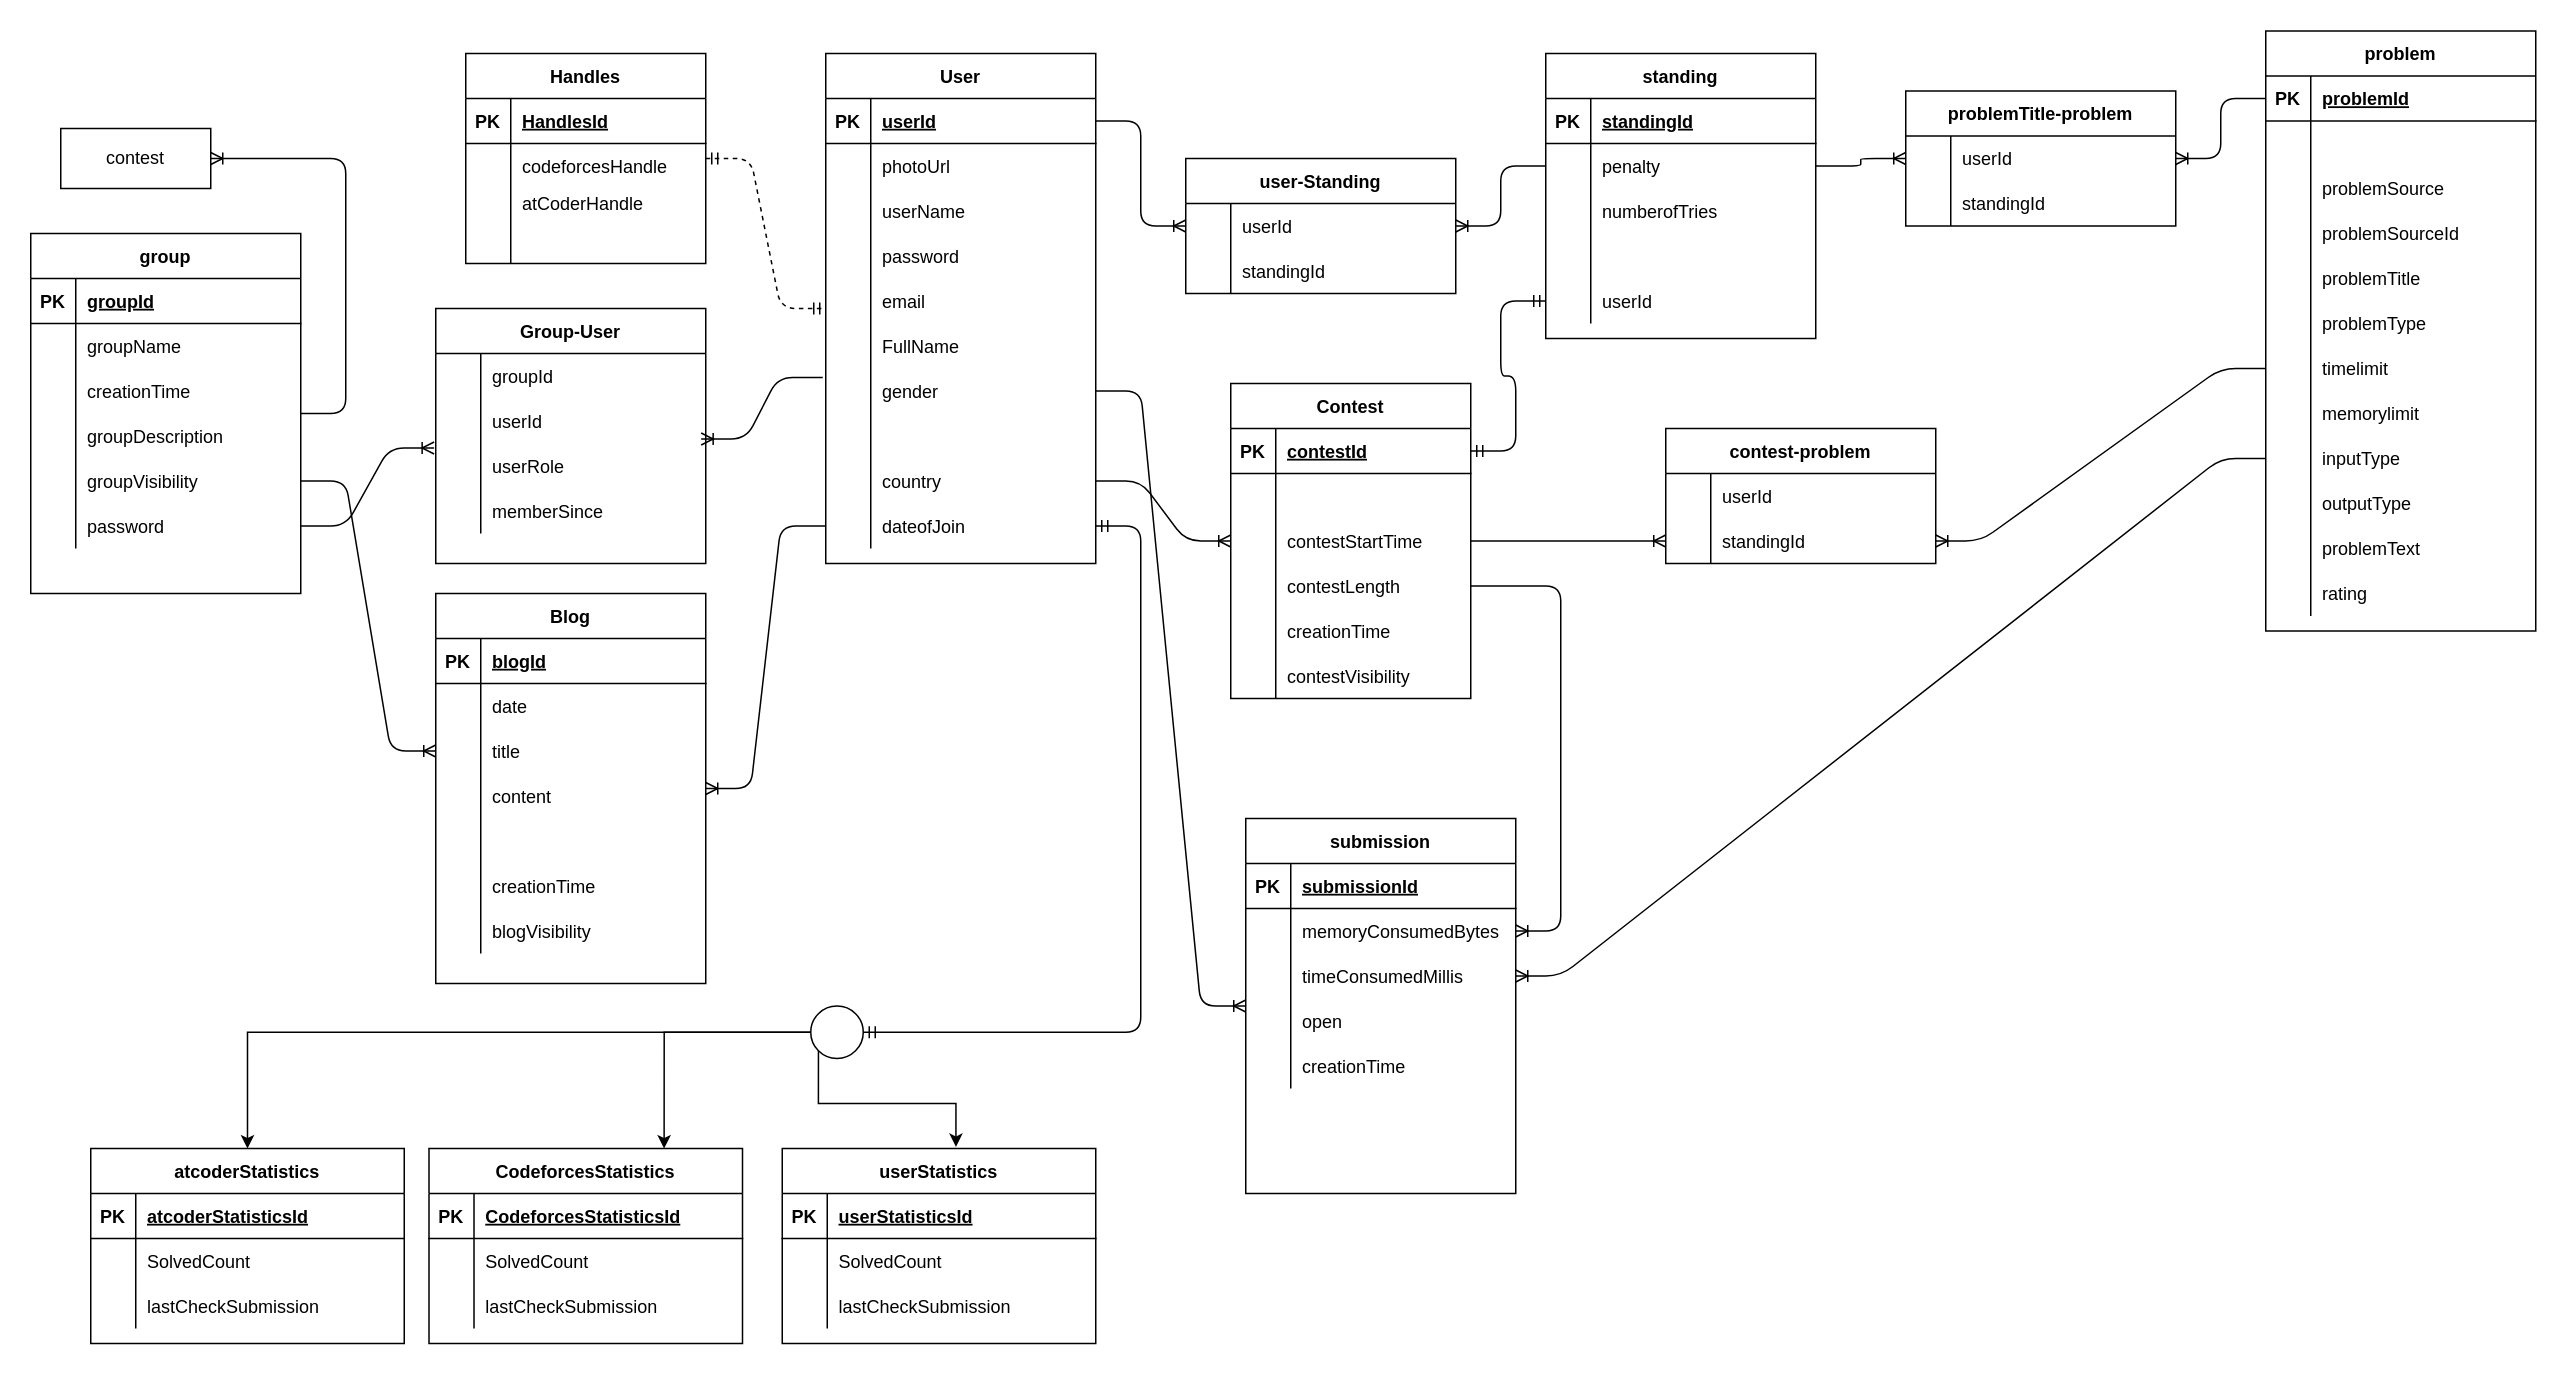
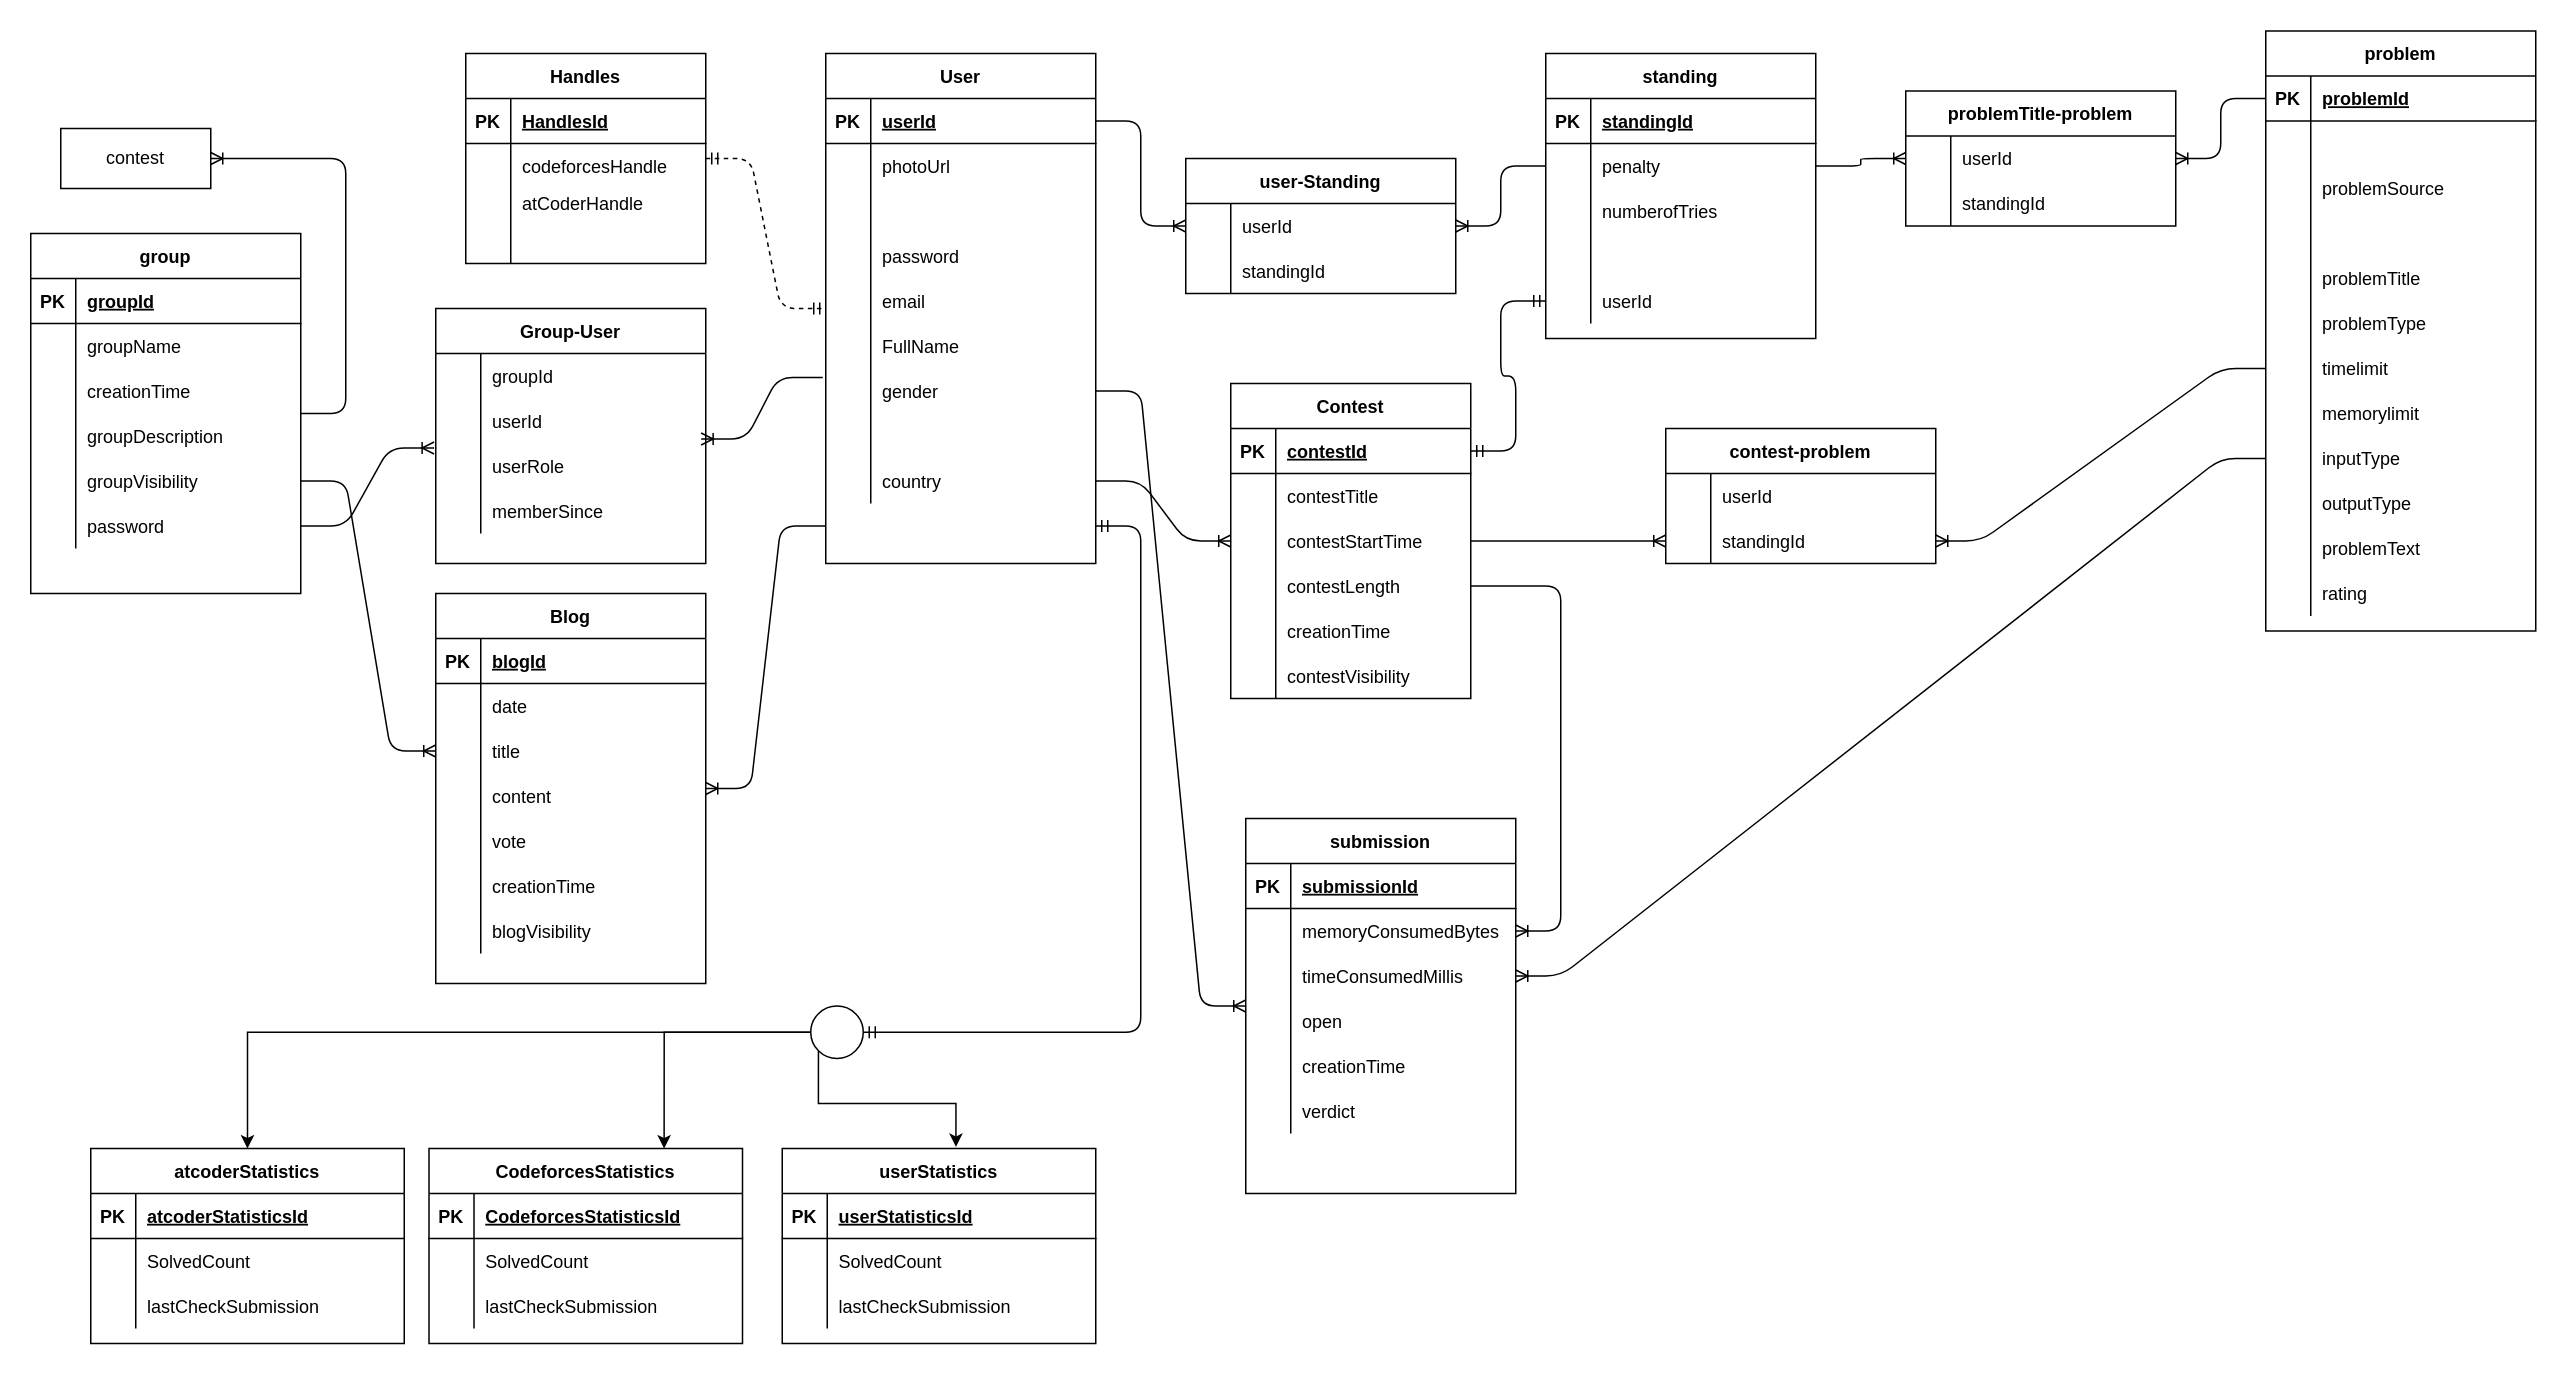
- <mxCell id="86" value="userName" style="shape=partialRectangle;connectable=0;fillColor=none;top=0;left=0;bottom=0;right=0;align=left;spacingLeft=6;overflow=hidden;" parent="84" vertex="1"><mxGeometry x="30" width="150" height="30" as="geometry" /></mxCell>
- <mxCell id="119" value="problemSourceId" style="shape=partialRectangle;connectable=0;fillColor=none;top=0;left=0;bottom=0;right=0;align=left;spacingLeft=6;overflow=hidden;" parent="117" vertex="1"><mxGeometry x="30" width="150" height="30" as="geometry" /></mxCell>
+ <mxCell id="150" value="contestTitle" style="shape=partialRectangle;connectable=0;fillColor=none;top=0;left=0;bottom=0;right=0;align=left;spacingLeft=6;overflow=hidden;" parent="148" vertex="1"><mxGeometry x="30" width="130" height="30" as="geometry" /></mxCell>
- <mxCell id="106" value="dateofJoin" style="shape=partialRectangle;connectable=0;fillColor=none;top=0;left=0;bottom=0;right=0;align=left;spacingLeft=6;overflow=hidden;" parent="104" vertex="1"><mxGeometry x="30" width="150" height="30" as="geometry" /></mxCell>
+ <mxCell id="66" value="vote " style="shape=partialRectangle;connectable=0;fillColor=none;top=0;left=0;bottom=0;right=0;align=left;spacingLeft=6;overflow=hidden;" parent="64" vertex="1"><mxGeometry x="30" width="150" height="30" as="geometry" /></mxCell>
+ <mxCell id="48" value="verdict" style="shape=partialRectangle;connectable=0;fillColor=none;top=0;left=0;bottom=0;right=0;align=left;spacingLeft=6;overflow=hidden;" parent="46" vertex="1"><mxGeometry x="30" width="150" height="30" as="geometry" /></mxCell>
